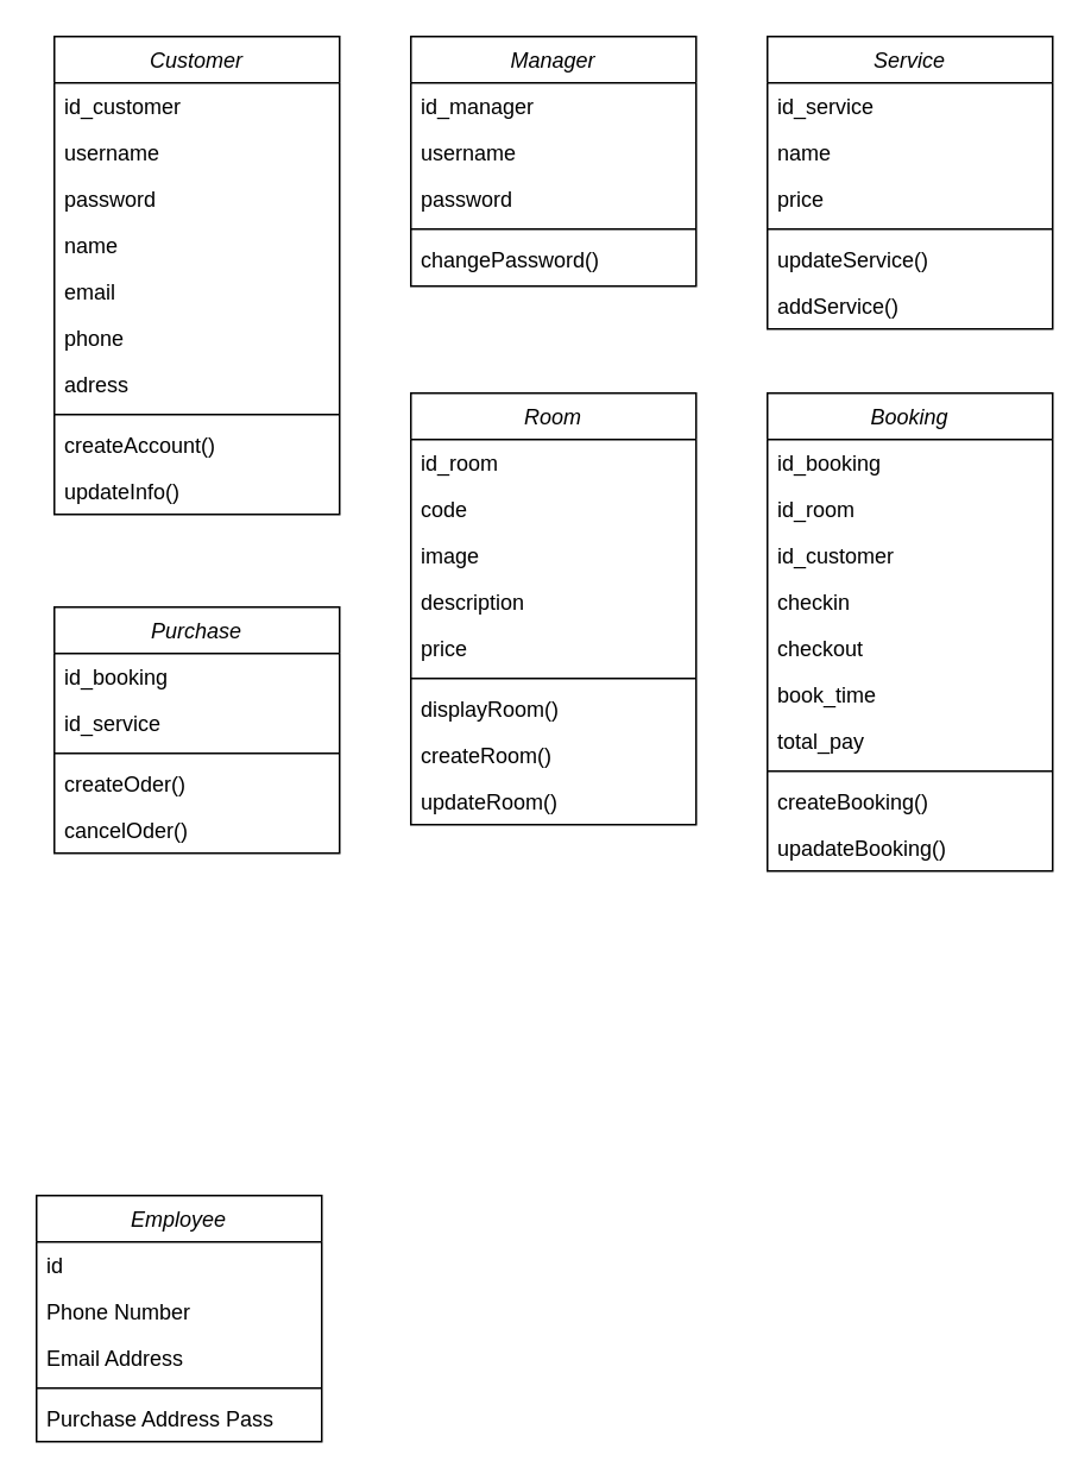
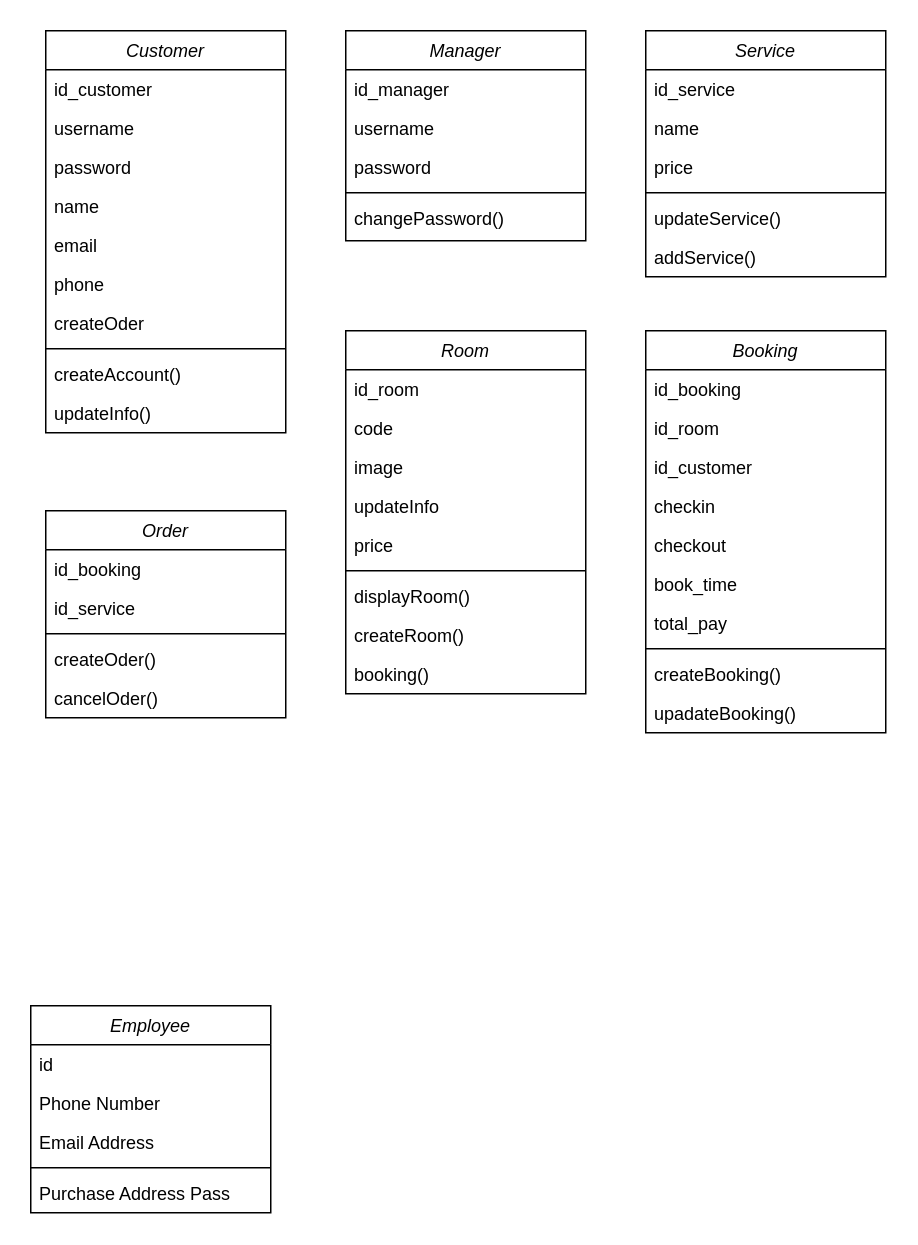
- <mxCell id="9" value="adress" style="text;align=left;verticalAlign=top;spacingLeft=4;spacingRight=4;overflow=hidden;rotatable=0;points=[[0,0.5],[1,0.5]];portConstraint=eastwest;rounded=0;shadow=0;html=0;" parent="2" vertex="1"><mxGeometry y="182" width="160" height="26" as="geometry" /></mxCell>
+ <mxCell id="9" value="createOder" style="text;align=left;verticalAlign=top;spacingLeft=4;spacingRight=4;overflow=hidden;rotatable=0;points=[[0,0.5],[1,0.5]];portConstraint=eastwest;rounded=0;shadow=0;html=0;" parent="2" vertex="1"><mxGeometry y="182" width="160" height="26" as="geometry" /></mxCell>
- <mxCell id="36" value="description" style="text;align=left;verticalAlign=top;spacingLeft=4;spacingRight=4;overflow=hidden;rotatable=0;points=[[0,0.5],[1,0.5]];portConstraint=eastwest;rounded=0;shadow=0;html=0;" parent="32" vertex="1"><mxGeometry y="104" width="160" height="26" as="geometry" /></mxCell>
+ <mxCell id="36" value="updateInfo" style="text;align=left;verticalAlign=top;spacingLeft=4;spacingRight=4;overflow=hidden;rotatable=0;points=[[0,0.5],[1,0.5]];portConstraint=eastwest;rounded=0;shadow=0;html=0;" parent="32" vertex="1"><mxGeometry y="104" width="160" height="26" as="geometry" /></mxCell>
- <mxCell id="53" value="Purchase" style="swimlane;fontStyle=2;align=center;verticalAlign=top;childLayout=stackLayout;horizontal=1;startSize=26;horizontalStack=0;resizeParent=1;resizeLast=0;collapsible=1;marginBottom=0;rounded=0;shadow=0;strokeWidth=1;" parent="1" vertex="1"><mxGeometry x="30" y="340" width="160" height="138" as="geometry"><mxRectangle x="230" y="140" width="160" height="26" as="alternateBounds" /></mxGeometry></mxCell>
+ <mxCell id="53" value="Order" style="swimlane;fontStyle=2;align=center;verticalAlign=top;childLayout=stackLayout;horizontal=1;startSize=26;horizontalStack=0;resizeParent=1;resizeLast=0;collapsible=1;marginBottom=0;rounded=0;shadow=0;strokeWidth=1;" parent="1" vertex="1"><mxGeometry x="30" y="340" width="160" height="138" as="geometry"><mxRectangle x="230" y="140" width="160" height="26" as="alternateBounds" /></mxGeometry></mxCell>
- <mxCell id="41" value="updateRoom()" style="text;align=left;verticalAlign=top;spacingLeft=4;spacingRight=4;overflow=hidden;rotatable=0;points=[[0,0.5],[1,0.5]];portConstraint=eastwest;" parent="32" vertex="1"><mxGeometry y="216" width="160" height="26" as="geometry" /></mxCell>
+ <mxCell id="41" value="booking()" style="text;align=left;verticalAlign=top;spacingLeft=4;spacingRight=4;overflow=hidden;rotatable=0;points=[[0,0.5],[1,0.5]];portConstraint=eastwest;" parent="32" vertex="1"><mxGeometry y="216" width="160" height="26" as="geometry" /></mxCell>
